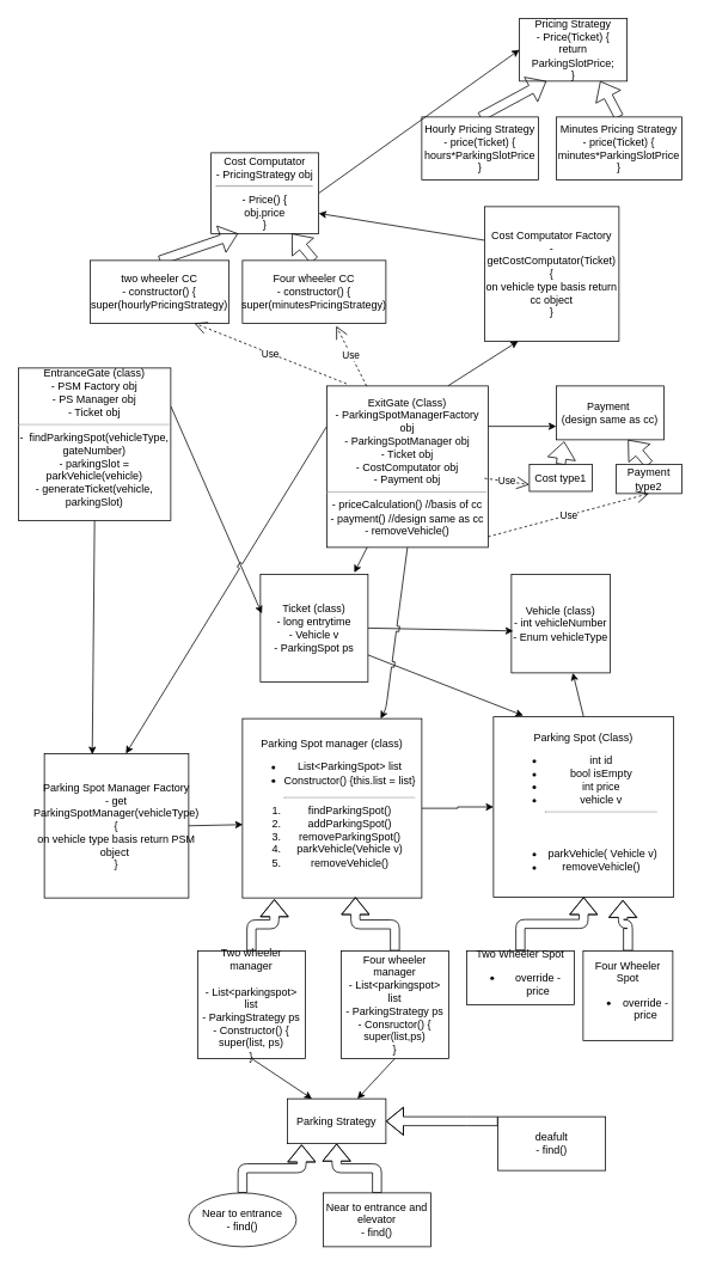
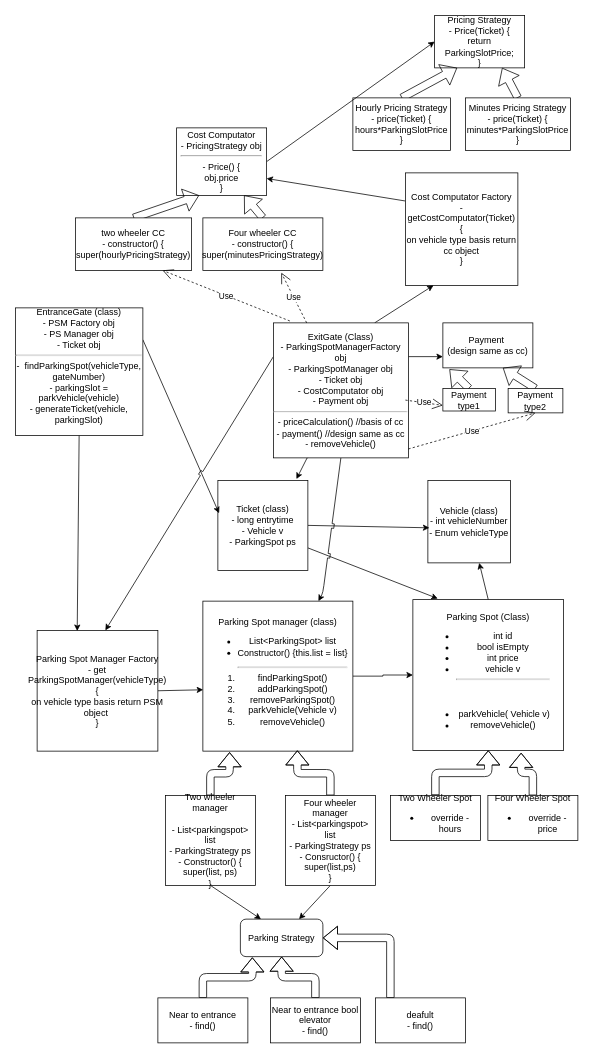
- <mxCell id="55" value="Payment&amp;nbsp;&lt;br&gt;(design same as cc)" style="rounded=0;whiteSpace=wrap;html=1;" parent="1" vertex="1"><mxGeometry x="620" y="430" width="120" height="60" as="geometry" /></mxCell>
+ <mxCell id="55" value="Payment&amp;nbsp;&lt;br&gt;(design same as cc)" style="rounded=0;whiteSpace=wrap;html=1;" parent="1" vertex="1"><mxGeometry x="590" y="430" width="120" height="60" as="geometry" /></mxCell>
- <mxCell id="57" value="Cost type1" style="rounded=0;whiteSpace=wrap;html=1;" parent="1" vertex="1"><mxGeometry x="590" y="517.5" width="70" height="30" as="geometry" /></mxCell>
+ <mxCell id="57" value="Payment type1" style="rounded=0;whiteSpace=wrap;html=1;" parent="1" vertex="1"><mxGeometry x="590" y="517.5" width="70" height="30" as="geometry" /></mxCell>
- <mxCell id="59" value="Payment type2" style="rounded=0;whiteSpace=wrap;html=1;" parent="1" vertex="1"><mxGeometry x="687" y="517.5" width="73" height="32.5" as="geometry" /></mxCell>
+ <mxCell id="59" value="Payment type2" style="rounded=0;whiteSpace=wrap;html=1;" parent="1" vertex="1"><mxGeometry x="677" y="517.5" width="73" height="32.5" as="geometry" /></mxCell>
- <mxCell id="6" value="Two Wheeler Spot&lt;br&gt;&lt;ul&gt;&lt;li&gt;override - price&lt;/li&gt;&lt;/ul&gt;" style="rounded=0;whiteSpace=wrap;html=1;" parent="1" vertex="1"><mxGeometry x="520" y="1060" width="120" height="60" as="geometry" /></mxCell>
+ <mxCell id="6" value="Two Wheeler Spot&lt;br&gt;&lt;ul&gt;&lt;li&gt;override - hours&lt;/li&gt;&lt;/ul&gt;" style="rounded=0;whiteSpace=wrap;html=1;" parent="1" vertex="1"><mxGeometry x="520" y="1060" width="120" height="60" as="geometry" /></mxCell>
- <mxCell id="8" value="Four Wheeler Spot&lt;br&gt;&lt;ul&gt;&lt;li&gt;override - price&lt;/li&gt;&lt;/ul&gt;" style="rounded=0;whiteSpace=wrap;html=1;" parent="1" vertex="1"><mxGeometry x="650" y="1060" width="100" height="100" as="geometry" /></mxCell>
+ <mxCell id="8" value="Four Wheeler Spot&lt;br&gt;&lt;ul&gt;&lt;li&gt;override - price&lt;/li&gt;&lt;/ul&gt;" style="rounded=0;whiteSpace=wrap;html=1;" parent="1" vertex="1"><mxGeometry x="650" y="1060" width="120" height="60" as="geometry" /></mxCell>
- <mxCell id="17" value="Parking Strategy" style="rounded=0;whiteSpace=wrap;html=1;" parent="1" vertex="1"><mxGeometry x="320" y="1225" width="110" height="50" as="geometry" /></mxCell>
+ <mxCell id="17" value="Parking Strategy" style="whiteSpace=wrap;html=1;rounded=1;" parent="1" vertex="1"><mxGeometry x="320" y="1225" width="110" height="50" as="geometry" /></mxCell>
- <mxCell id="23" value="deafult&lt;br&gt;- find()" style="whiteSpace=wrap;html=1;" parent="1" vertex="1"><mxGeometry x="555" y="1245" width="120" height="60" as="geometry" /></mxCell>
+ <mxCell id="23" value="deafult&lt;br&gt;- find()" style="whiteSpace=wrap;html=1;" parent="1" vertex="1"><mxGeometry x="500" y="1330" width="120" height="60" as="geometry" /></mxCell>
- <mxCell id="19" value="Near to entrance&lt;br&gt;- find()" style="ellipse;whiteSpace=wrap;html=1;" parent="1" vertex="1"><mxGeometry x="210" y="1330" width="120" height="60" as="geometry" /></mxCell>
+ <mxCell id="19" value="Near to entrance&lt;br&gt;- find()" style="whiteSpace=wrap;html=1;" parent="1" vertex="1"><mxGeometry x="210" y="1330" width="120" height="60" as="geometry" /></mxCell>
- <mxCell id="21" value="Near to entrance and elevator&lt;br&gt;- find()" style="whiteSpace=wrap;html=1;" parent="1" vertex="1"><mxGeometry x="360" y="1330" width="120" height="60" as="geometry" /></mxCell>
+ <mxCell id="21" value="Near to entrance bool elevator&lt;br&gt;- find()" style="whiteSpace=wrap;html=1;" parent="1" vertex="1"><mxGeometry x="360" y="1330" width="120" height="60" as="geometry" /></mxCell>
